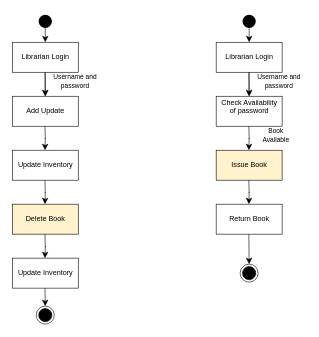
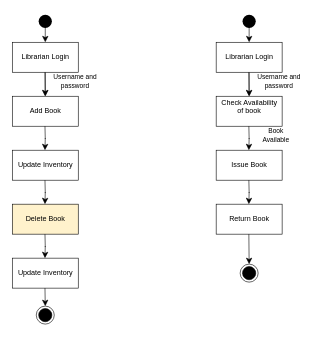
- <mxCell id="6" value="Add Update" style="html=1;strokeColor=#000000;" vertex="1" parent="1"><mxGeometry x="20" y="160" width="110" height="50" as="geometry" /></mxCell>
+ <mxCell id="6" value="Add Book" style="html=1;strokeColor=#000000;" vertex="1" parent="1"><mxGeometry x="20" y="160" width="110" height="50" as="geometry" /></mxCell>
- <mxCell id="20" value="Check Availability &lt;br&gt;of password&lt;br&gt;&amp;nbsp;" style="html=1;strokeColor=#000000;align=center;" vertex="1" parent="1"><mxGeometry x="360" y="160" width="110" height="50" as="geometry" /></mxCell>
+ <mxCell id="20" value="Check Availability &lt;br&gt;of book&lt;br&gt;&amp;nbsp;" style="html=1;strokeColor=#000000;align=center;" vertex="1" parent="1"><mxGeometry x="360" y="160" width="110" height="50" as="geometry" /></mxCell>
- <mxCell id="21" value="Issue Book" style="html=1;strokeColor=#000000;fillColor=#fff2cc;" vertex="1" parent="1"><mxGeometry x="360" y="250" width="110" height="50" as="geometry" /></mxCell>
+ <mxCell id="21" value="Issue Book" style="html=1;strokeColor=#000000;" vertex="1" parent="1"><mxGeometry x="360" y="250" width="110" height="50" as="geometry" /></mxCell>
